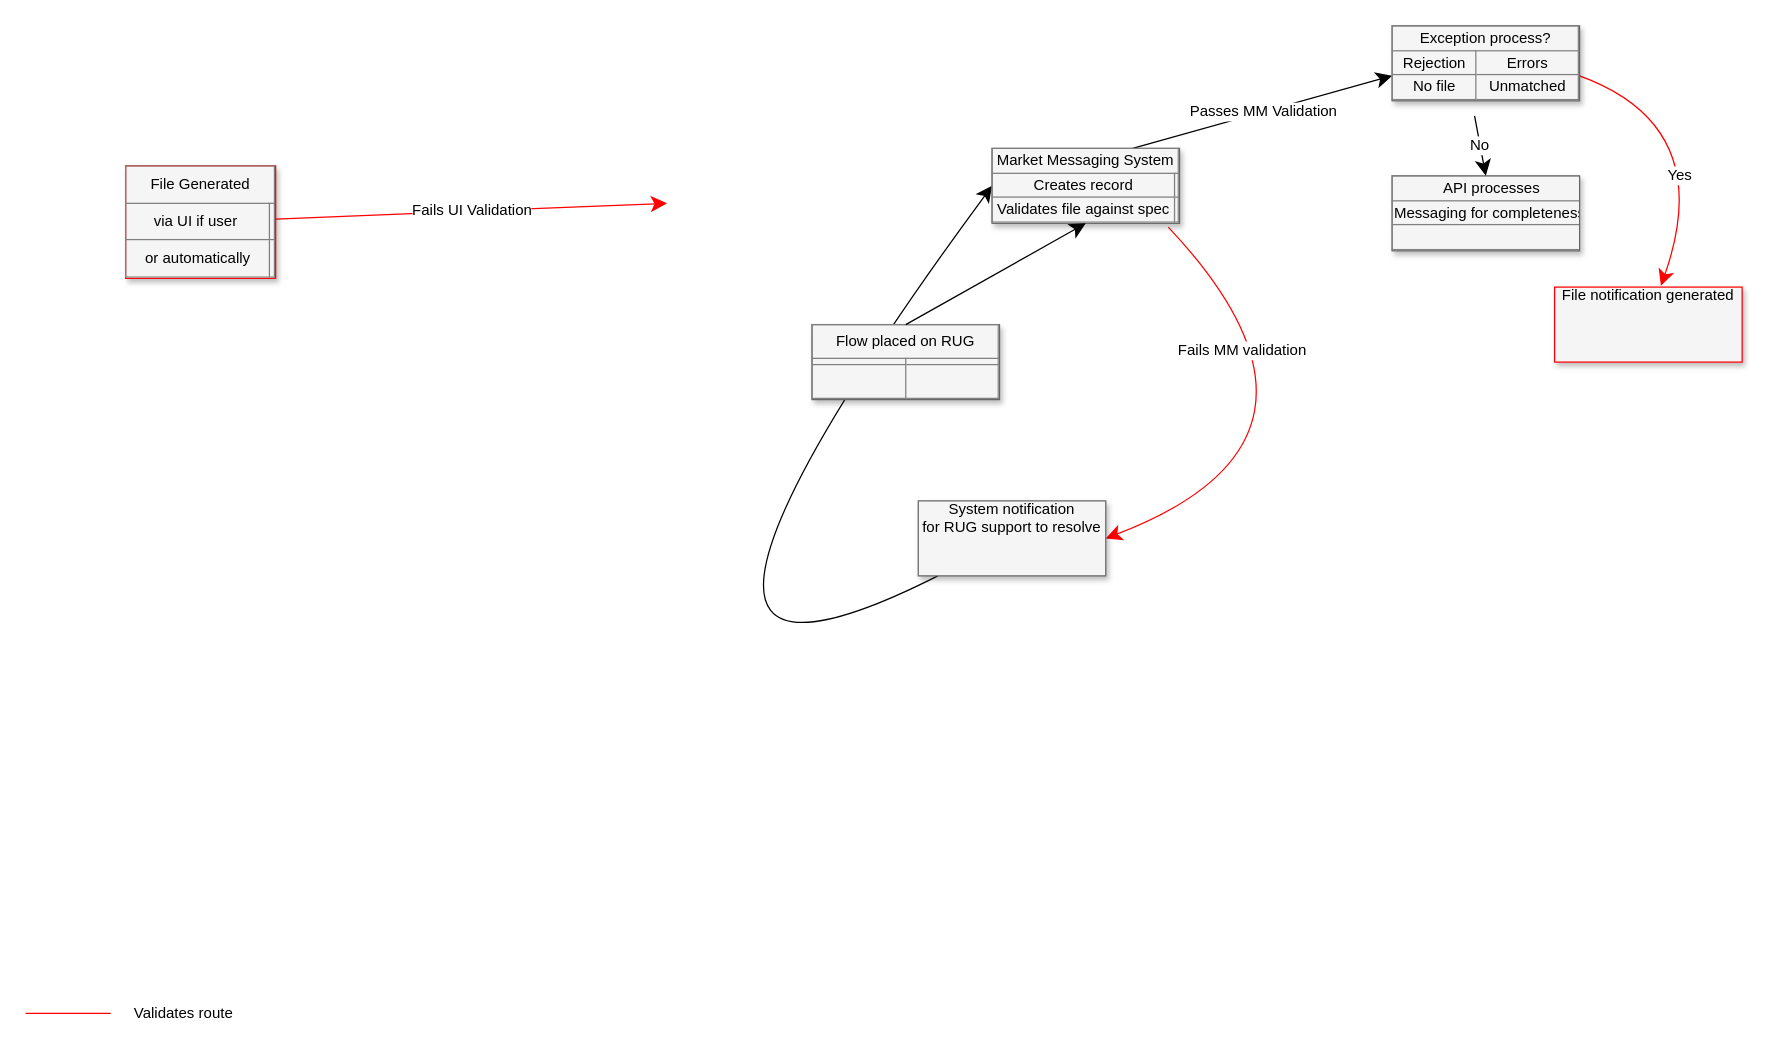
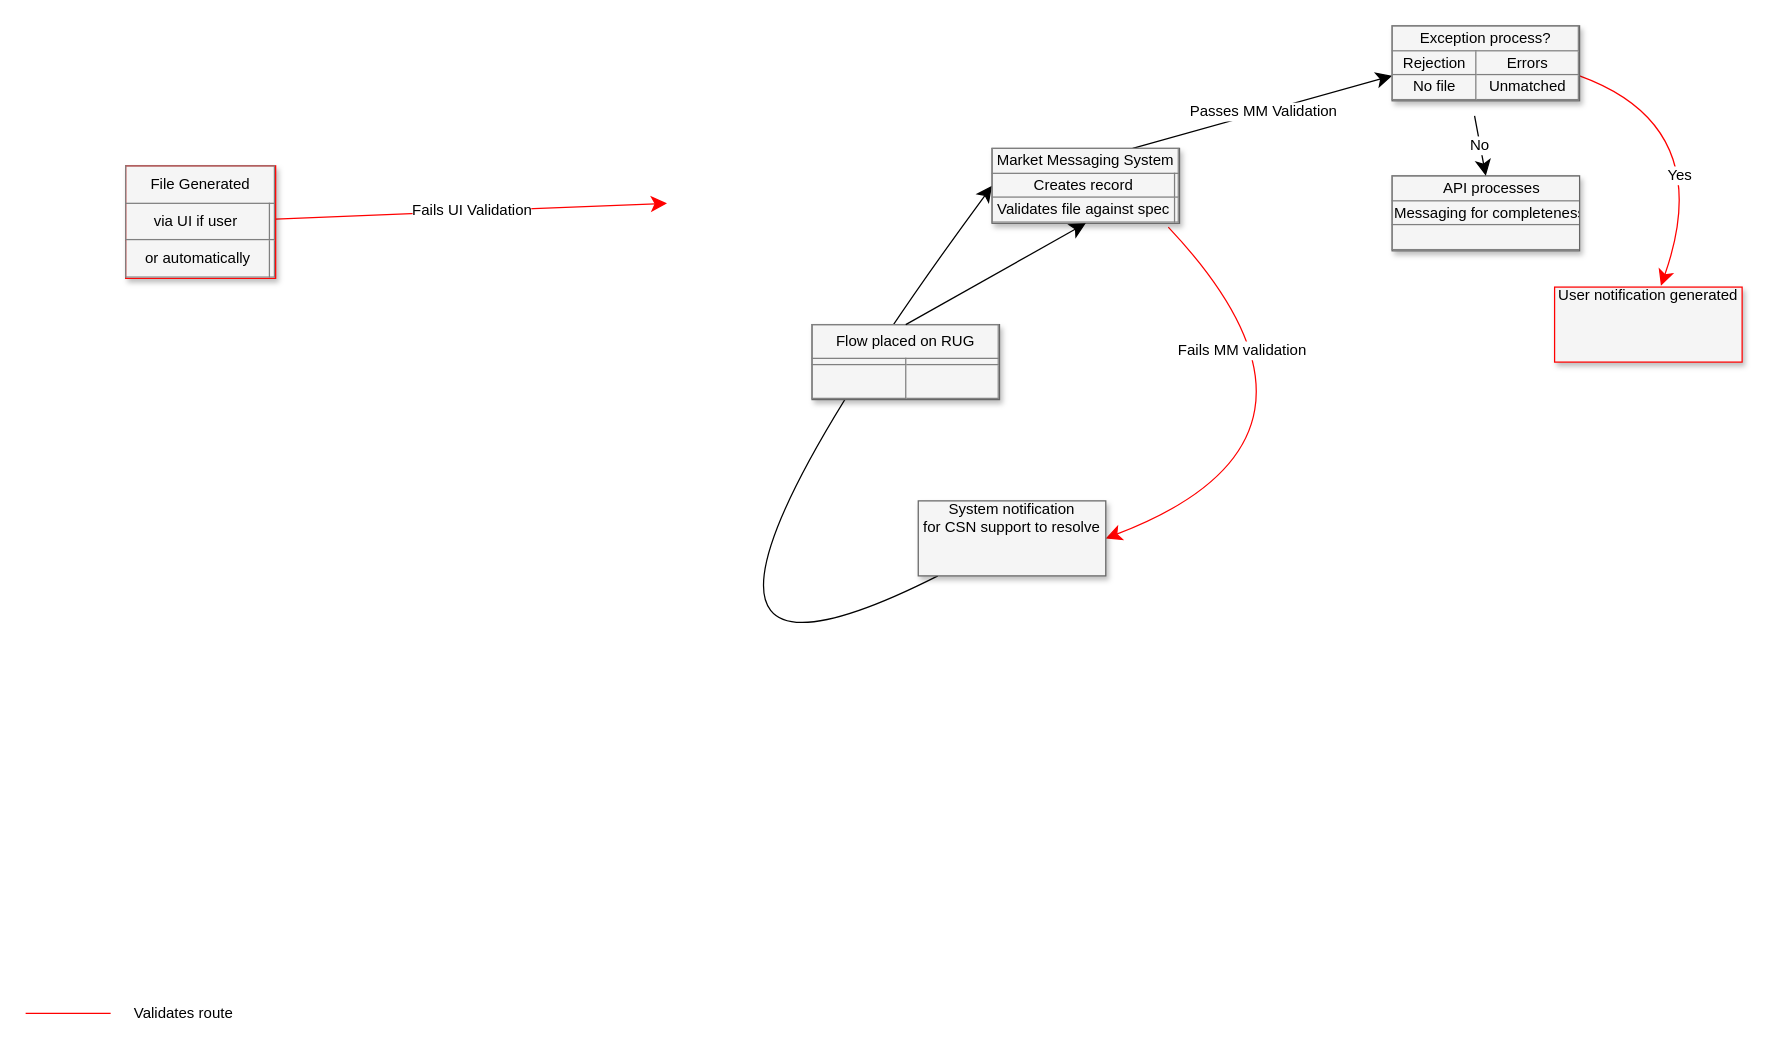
- <mxCell id="16" value="File notification generated" style="text;html=1;strokeColor=#FF0000;fillColor=#f5f5f5;overflow=fill;rounded=0;shadow=1;fontSize=12;align=center;" vertex="1" parent="1"><mxGeometry x="1243" y="229" width="150" height="60" as="geometry" /></mxCell>
+ <mxCell id="16" value="User notification generated" style="text;html=1;strokeColor=#FF0000;fillColor=#f5f5f5;overflow=fill;rounded=0;shadow=1;fontSize=12;align=center;" vertex="1" parent="1"><mxGeometry x="1243" y="229" width="150" height="60" as="geometry" /></mxCell>
- <mxCell id="9" value="System notification&lt;br&gt;for RUG support to resolve" style="text;html=1;strokeColor=#666666;fillColor=#f5f5f5;overflow=fill;rounded=0;shadow=1;fontSize=12;align=center;" parent="1" vertex="1"><mxGeometry x="734" y="400" width="150" height="60" as="geometry" /></mxCell>
+ <mxCell id="9" value="System notification&lt;br&gt;for CSN support to resolve" style="text;html=1;strokeColor=#666666;fillColor=#f5f5f5;overflow=fill;rounded=0;shadow=1;fontSize=12;align=center;" parent="1" vertex="1"><mxGeometry x="734" y="400" width="150" height="60" as="geometry" /></mxCell>
